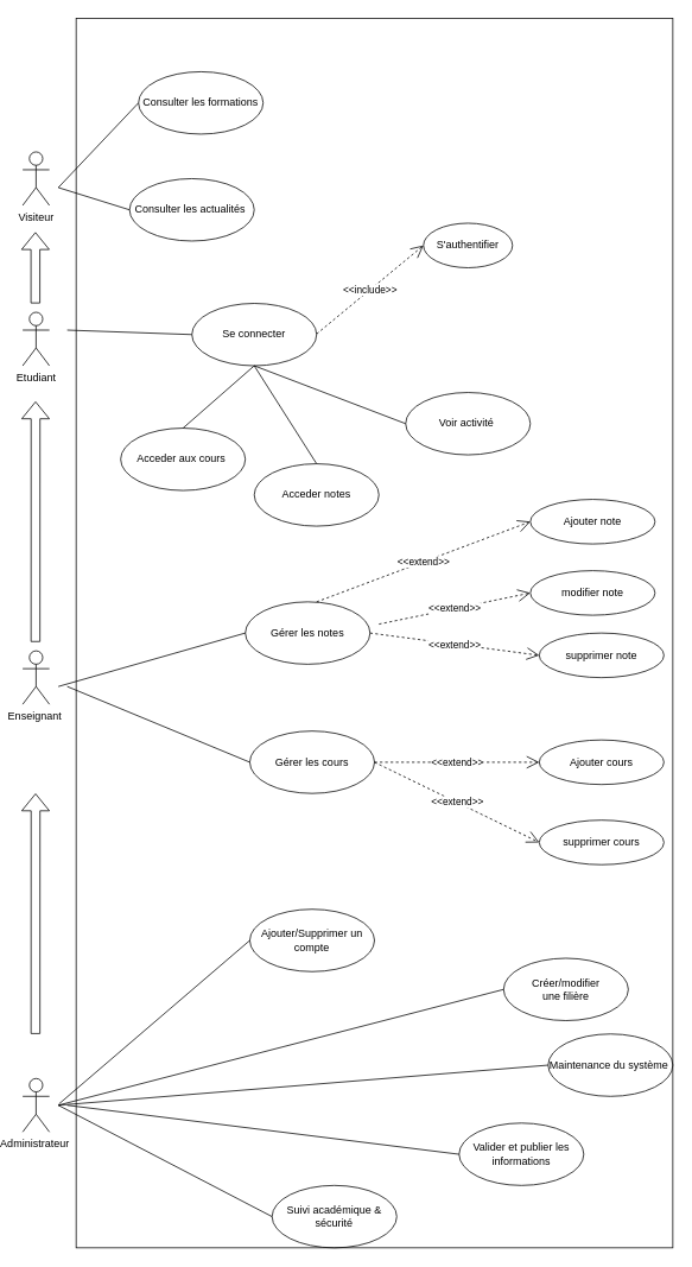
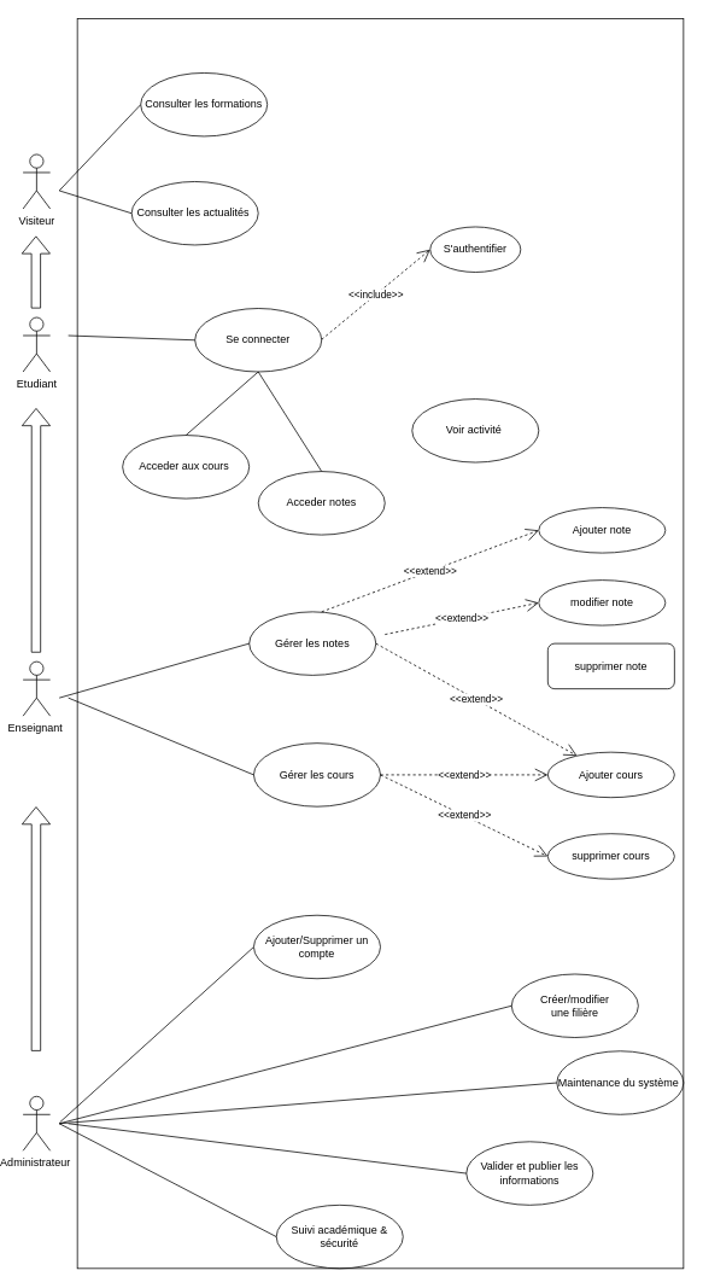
- <mxCell id="16" value="" style="endArrow=none;html=1;rounded=0;entryX=0.5;entryY=1;entryDx=0;entryDy=0;exitX=0;exitY=0.5;exitDx=0;exitDy=0;" edge="1" parent="1" source="11" target="12"><mxGeometry width="50" height="50" relative="1" as="geometry"><mxPoint x="470" y="530" as="sourcePoint" /><mxPoint x="520" y="480" as="targetPoint" /></mxGeometry></mxCell>
- <mxCell id="30" value="&amp;lt;&amp;lt;extend&amp;gt;&amp;gt;" style="endArrow=open;endSize=12;dashed=1;html=1;rounded=0;entryX=0;entryY=0.5;entryDx=0;entryDy=0;exitX=1;exitY=0.5;exitDx=0;exitDy=0;" edge="1" parent="1" source="21" target="25"><mxGeometry width="160" relative="1" as="geometry"><mxPoint x="430" y="710" as="sourcePoint" /><mxPoint x="570" y="685" as="targetPoint" /></mxGeometry></mxCell>
+ <mxCell id="30" value="&amp;lt;&amp;lt;extend&amp;gt;&amp;gt;" style="endArrow=open;endSize=12;dashed=1;html=1;rounded=0;exitX=1;exitY=0.5;exitDx=0;exitDy=0;" edge="1" parent="1" source="21" target="31"><mxGeometry width="160" relative="1" as="geometry"><mxPoint x="430" y="710" as="sourcePoint" /><mxPoint x="570" y="685" as="targetPoint" /></mxGeometry></mxCell>
- <mxCell id="25" value="supprimer note" style="ellipse;whiteSpace=wrap;html=1;" vertex="1" parent="1"><mxGeometry x="600" y="710" width="140" height="50" as="geometry" /></mxCell>
+ <mxCell id="25" value="supprimer note" style="whiteSpace=wrap;html=1;rounded=1;" vertex="1" parent="1"><mxGeometry x="600" y="710" width="140" height="50" as="geometry" /></mxCell>
- <mxCell id="38" value="Ajouter/Supprimer un compte" style="ellipse;whiteSpace=wrap;html=1;" vertex="1" parent="1"><mxGeometry x="275" y="1020" width="140" height="70" as="geometry" /></mxCell>
+ <mxCell id="38" value="Ajouter/Supprimer un compte" style="ellipse;whiteSpace=wrap;html=1;" vertex="1" parent="1"><mxGeometry x="275" y="1010" width="140" height="70" as="geometry" /></mxCell>
